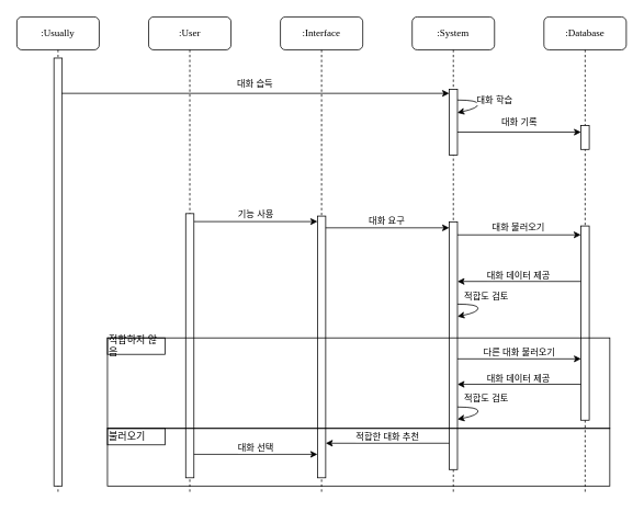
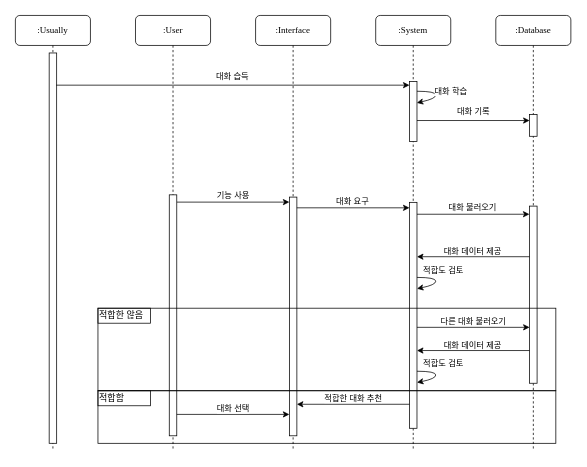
- <mxCell id="24" value="적합하지 않음" style="text;html=1;strokeColor=default;fillColor=none;align=left;verticalAlign=middle;whiteSpace=wrap;rounded=0;" parent="1" vertex="1"><mxGeometry x="130" y="410" width="70" height="20" as="geometry" /></mxCell>
+ <mxCell id="24" value="적합한 않음" style="text;html=1;strokeColor=default;fillColor=none;align=left;verticalAlign=middle;whiteSpace=wrap;rounded=0;" parent="1" vertex="1"><mxGeometry x="130" y="410" width="70" height="20" as="geometry" /></mxCell>
- <mxCell id="26" value="불러오기" style="text;html=1;strokeColor=default;fillColor=none;align=left;verticalAlign=middle;whiteSpace=wrap;rounded=0;" parent="1" vertex="1"><mxGeometry x="130" y="520" width="70" height="20" as="geometry" /></mxCell>
+ <mxCell id="26" value="적합함" style="text;html=1;strokeColor=default;fillColor=none;align=left;verticalAlign=middle;whiteSpace=wrap;rounded=0;" parent="1" vertex="1"><mxGeometry x="130" y="520" width="70" height="20" as="geometry" /></mxCell>
